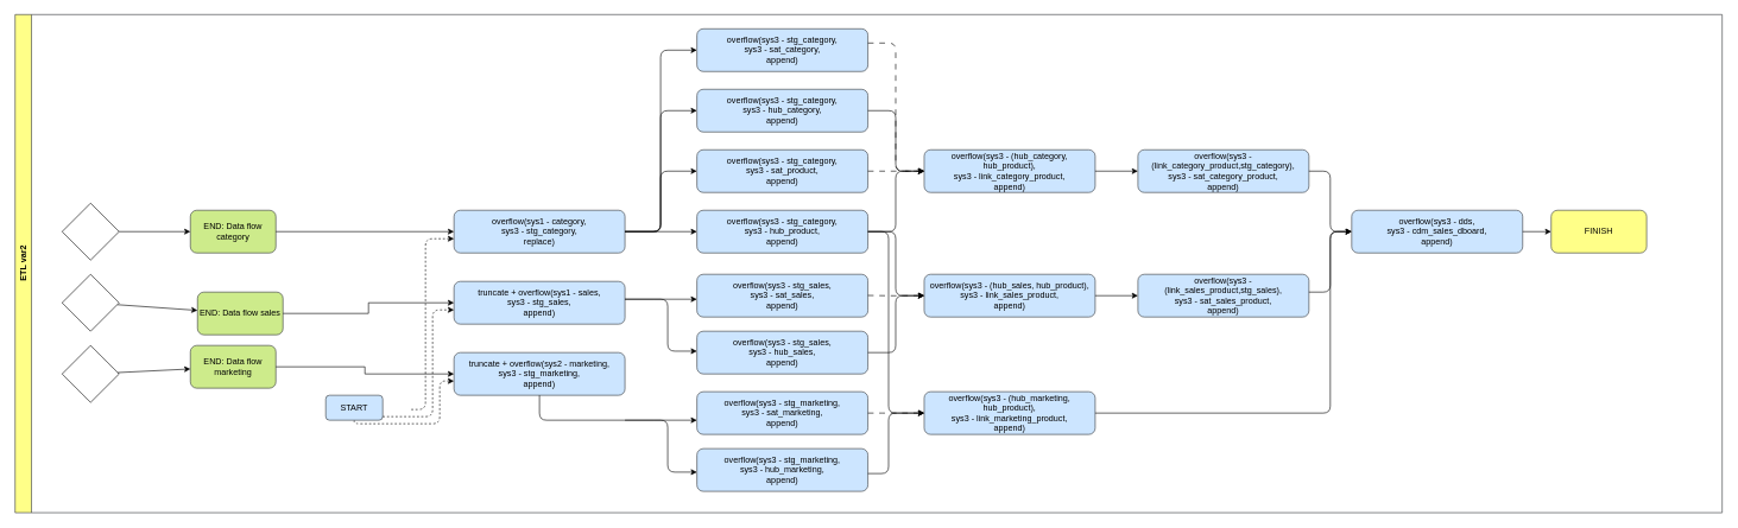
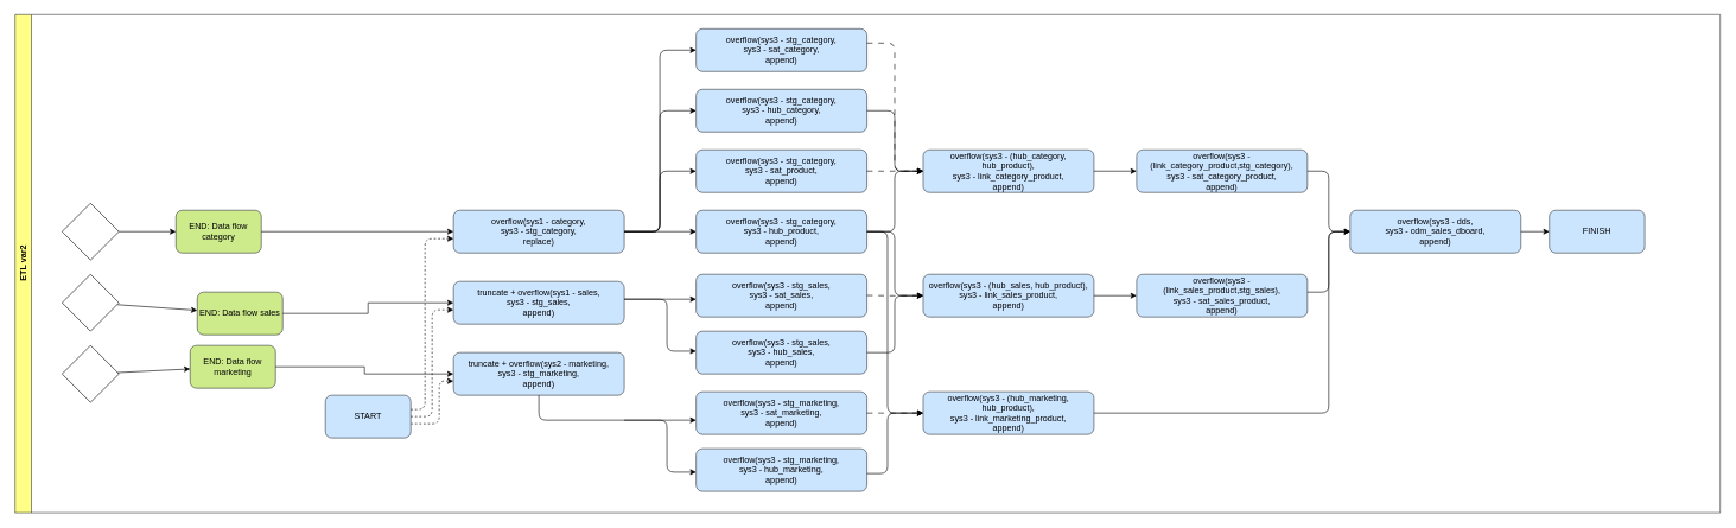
- <mxCell id="3" value="END: Data flow category" style="rounded=1;whiteSpace=wrap;html=1;fillColor=#cdeb8b;strokeColor=#36393d;" vertex="1" parent="2"><mxGeometry x="246" y="275" width="120" height="60" as="geometry" /></mxCell>
+ <mxCell id="3" value="END: Data flow category" style="rounded=1;whiteSpace=wrap;html=1;fillColor=#cdeb8b;strokeColor=#36393d;" vertex="1" parent="2"><mxGeometry x="226" y="275" width="120" height="60" as="geometry" /></mxCell>
- <mxCell id="48" value="FINISH" style="rounded=1;whiteSpace=wrap;html=1;fillColor=#ffff88;strokeColor=#36393d;" vertex="1" parent="2"><mxGeometry x="2156" y="275" width="134" height="60" as="geometry" /></mxCell>
+ <mxCell id="48" value="FINISH" style="rounded=1;whiteSpace=wrap;html=1;fillColor=#cce5ff;strokeColor=#36393d;" vertex="1" parent="2"><mxGeometry x="2156" y="275" width="134" height="60" as="geometry" /></mxCell>
- <mxCell id="13" value="START" style="rounded=1;whiteSpace=wrap;html=1;fillColor=#cce5ff;strokeColor=#36393d;" vertex="1" parent="2"><mxGeometry x="436" y="535" width="80" height="35" as="geometry" /></mxCell>
+ <mxCell id="13" value="START" style="rounded=1;whiteSpace=wrap;html=1;fillColor=#cce5ff;strokeColor=#36393d;" vertex="1" parent="2"><mxGeometry x="436" y="535" width="120" height="60" as="geometry" /></mxCell>
